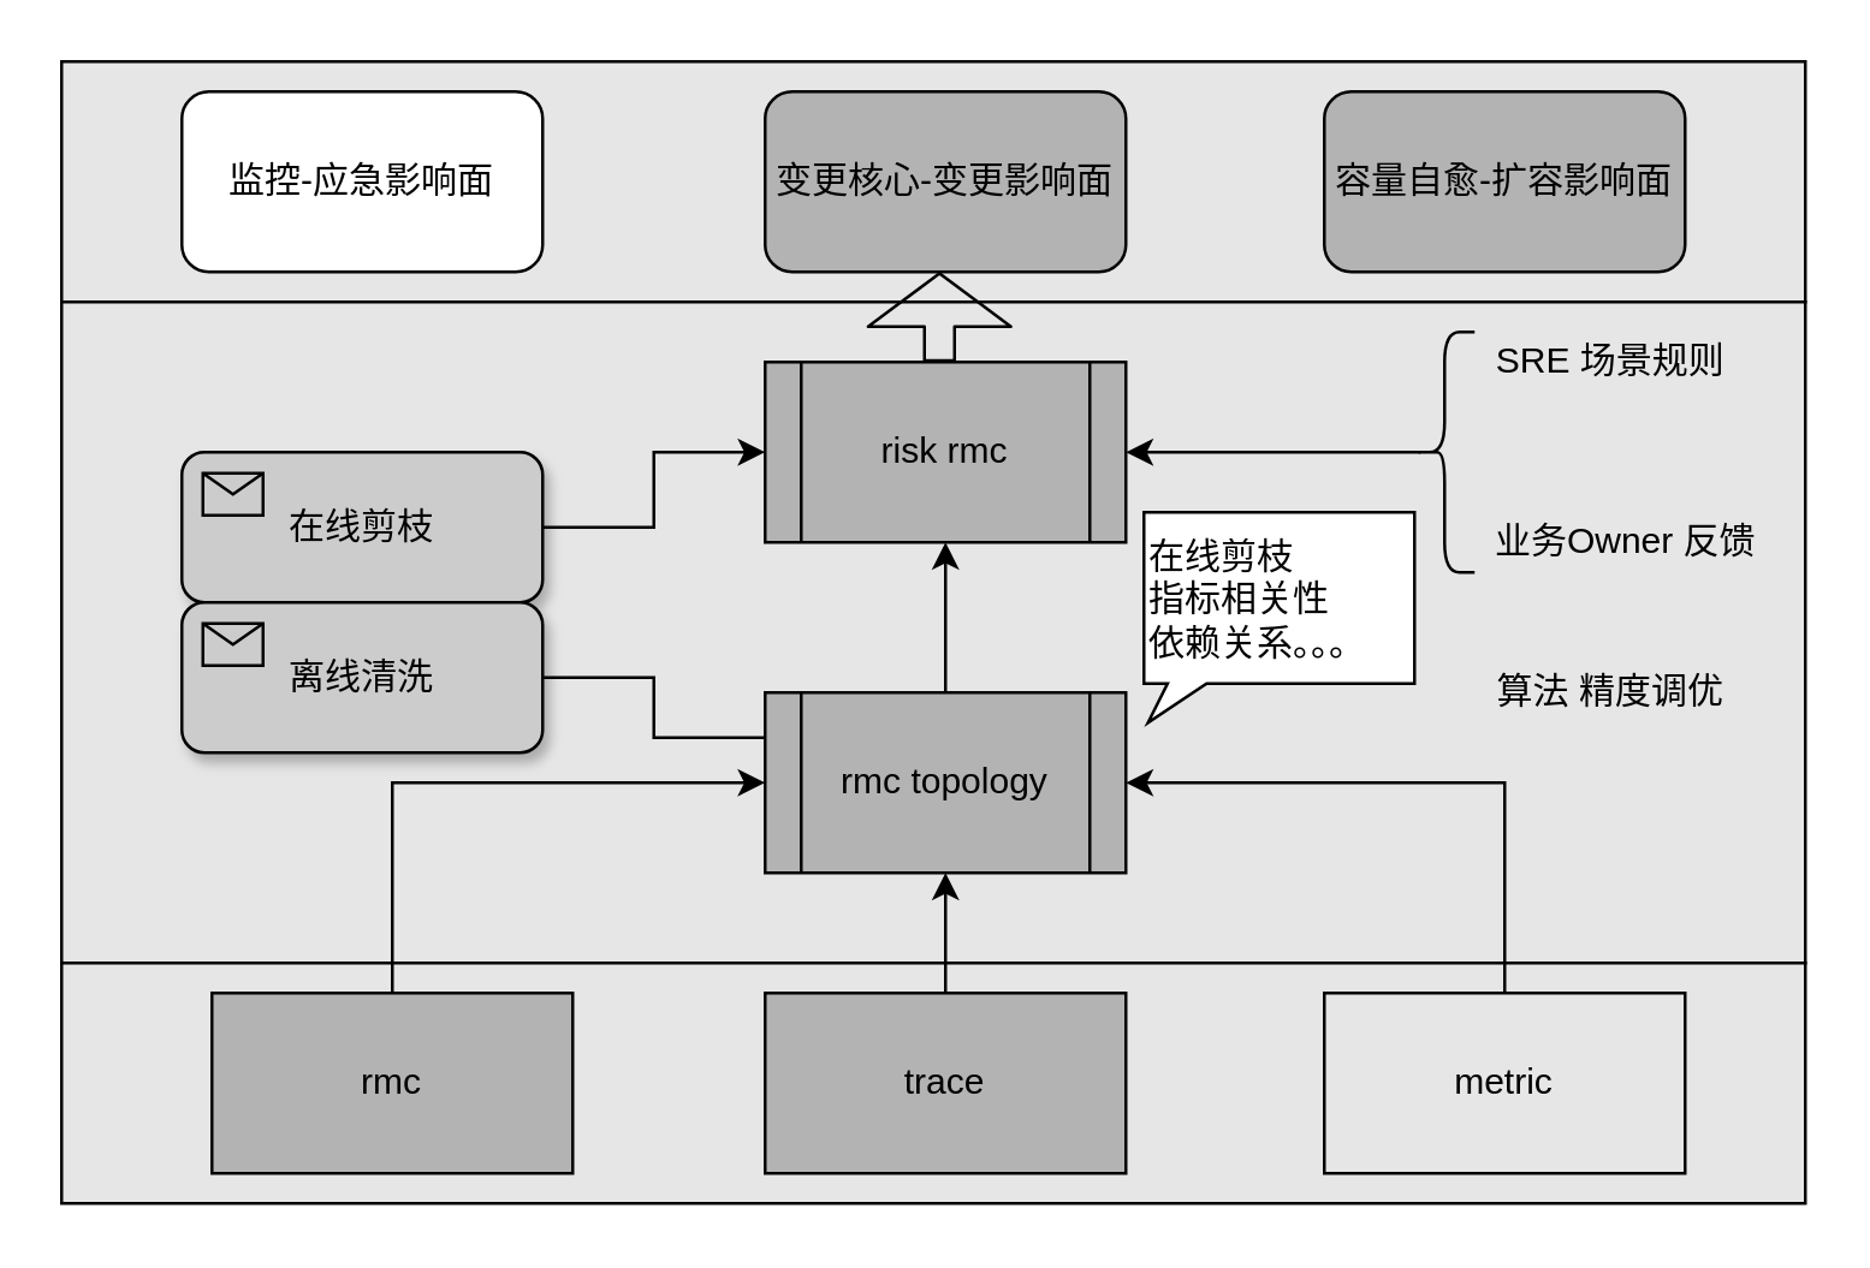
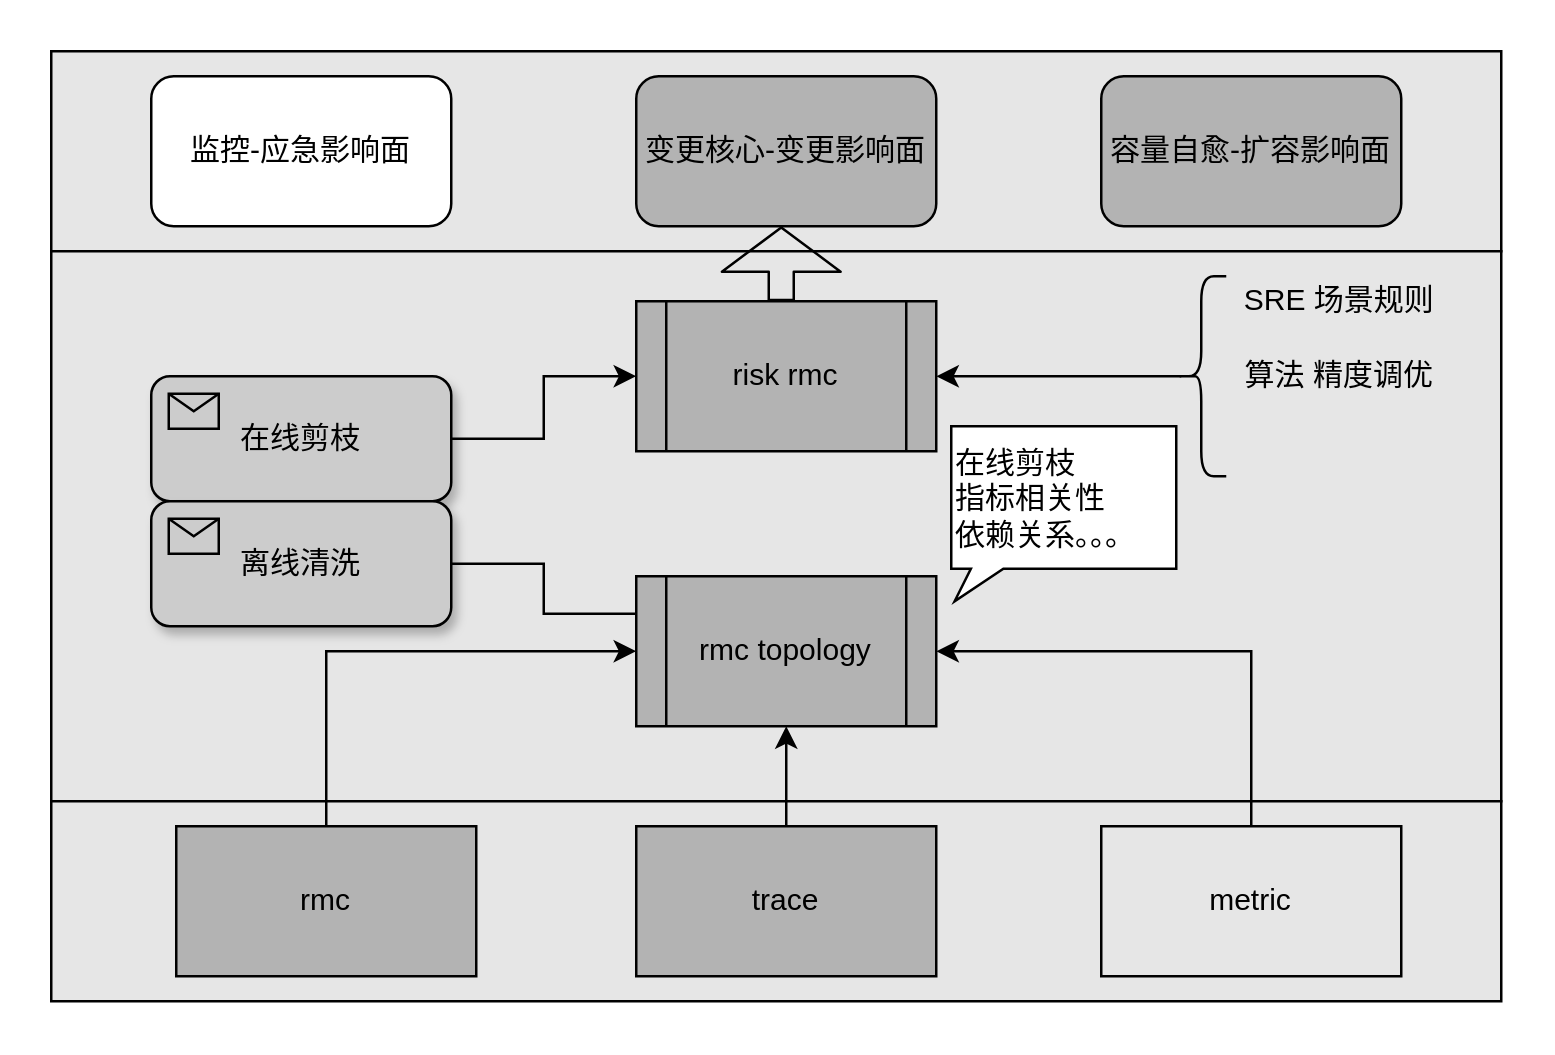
- <mxCell id="20" value="业务Owner 反馈" style="text;html=1;align=center;verticalAlign=middle;resizable=0;points=[];autosize=1;" vertex="1" parent="1"><mxGeometry x="490" y="170" width="100" height="20" as="geometry" /></mxCell>
- <mxCell id="6" style="edgeStyle=orthogonalEdgeStyle;rounded=0;orthogonalLoop=1;jettySize=auto;html=1;exitX=0.5;exitY=0;exitDx=0;exitDy=0;fillColor=#B3B3B3;" edge="1" parent="1" source="8" target="5"><mxGeometry relative="1" as="geometry" /></mxCell>
- <mxCell id="19" value="算法 精度调优" style="text;html=1;align=center;verticalAlign=middle;resizable=0;points=[];autosize=1;" vertex="1" parent="1"><mxGeometry x="490" y="220" width="90" height="20" as="geometry" /></mxCell>
+ <mxCell id="19" value="算法 精度调优" style="text;html=1;align=center;verticalAlign=middle;resizable=0;points=[];autosize=1;" vertex="1" parent="1"><mxGeometry x="490" y="140" width="90" height="20" as="geometry" /></mxCell>
